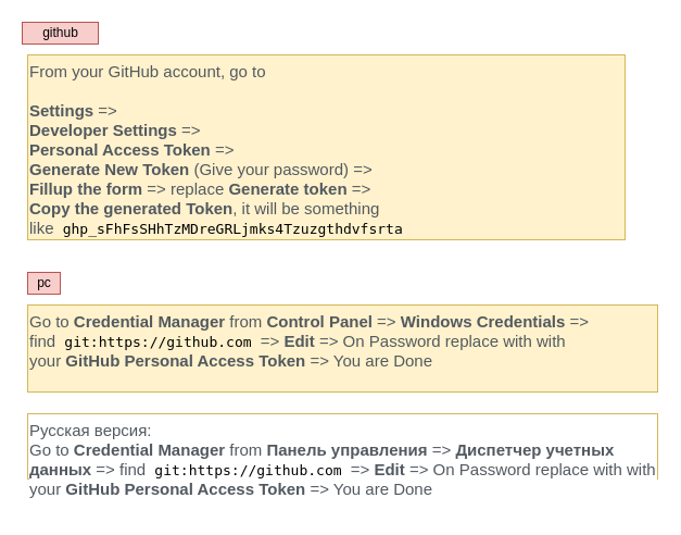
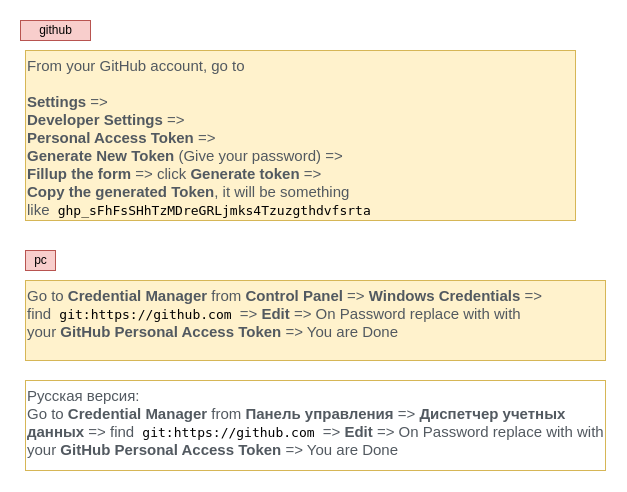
- <mxCell id="2" value="&lt;span style=&quot;color: rgb(82 , 89 , 96) ; font-size: 15px ; font-style: normal ; font-weight: 400 ; letter-spacing: normal ; text-align: left ; text-indent: 0px ; text-transform: none ; word-spacing: 0px ; display: inline ; float: none&quot;&gt;From your GitHub account, go to&lt;br&gt;&lt;span&gt;&amp;nbsp;&lt;br&gt;&lt;/span&gt;&lt;/span&gt;&lt;strong style=&quot;margin: 0px ; padding: 0px ; border: 0px ; font-style: normal ; font-weight: bold ; font-stretch: inherit ; line-height: inherit ; font-size: 15px ; vertical-align: baseline ; box-sizing: inherit ; color: rgb(82 , 89 , 96) ; letter-spacing: normal ; text-align: left ; text-indent: 0px ; text-transform: none ; word-spacing: 0px&quot;&gt;Settings&lt;/strong&gt;&lt;span style=&quot;color: rgb(82 , 89 , 96) ; font-size: 15px ; font-style: normal ; font-weight: 400 ; letter-spacing: normal ; text-align: left ; text-indent: 0px ; text-transform: none ; word-spacing: 0px ; display: inline ; float: none&quot;&gt;&lt;span&gt;&amp;nbsp;&lt;/span&gt;=&amp;gt;&lt;span&gt;&amp;nbsp;&lt;br&gt;&lt;/span&gt;&lt;/span&gt;&lt;strong style=&quot;margin: 0px ; padding: 0px ; border: 0px ; font-style: normal ; font-weight: bold ; font-stretch: inherit ; line-height: inherit ; font-size: 15px ; vertical-align: baseline ; box-sizing: inherit ; color: rgb(82 , 89 , 96) ; letter-spacing: normal ; text-align: left ; text-indent: 0px ; text-transform: none ; word-spacing: 0px&quot;&gt;Developer Settings&lt;/strong&gt;&lt;span style=&quot;color: rgb(82 , 89 , 96) ; font-size: 15px ; font-style: normal ; font-weight: 400 ; letter-spacing: normal ; text-align: left ; text-indent: 0px ; text-transform: none ; word-spacing: 0px ; display: inline ; float: none&quot;&gt;&lt;span&gt;&amp;nbsp;&lt;/span&gt;=&amp;gt;&lt;span&gt;&amp;nbsp;&lt;br&gt;&lt;/span&gt;&lt;/span&gt;&lt;strong style=&quot;margin: 0px ; padding: 0px ; border: 0px ; font-style: normal ; font-weight: bold ; font-stretch: inherit ; line-height: inherit ; font-size: 15px ; vertical-align: baseline ; box-sizing: inherit ; color: rgb(82 , 89 , 96) ; letter-spacing: normal ; text-align: left ; text-indent: 0px ; text-transform: none ; word-spacing: 0px&quot;&gt;Personal Access Token&lt;/strong&gt;&lt;span style=&quot;color: rgb(82 , 89 , 96) ; font-size: 15px ; font-style: normal ; font-weight: 400 ; letter-spacing: normal ; text-align: left ; text-indent: 0px ; text-transform: none ; word-spacing: 0px ; display: inline ; float: none&quot;&gt;&lt;span&gt;&amp;nbsp;&lt;/span&gt;=&amp;gt;&lt;span&gt;&amp;nbsp;&lt;br&gt;&lt;/span&gt;&lt;/span&gt;&lt;strong style=&quot;margin: 0px ; padding: 0px ; border: 0px ; font-style: normal ; font-weight: bold ; font-stretch: inherit ; line-height: inherit ; font-size: 15px ; vertical-align: baseline ; box-sizing: inherit ; color: rgb(82 , 89 , 96) ; letter-spacing: normal ; text-align: left ; text-indent: 0px ; text-transform: none ; word-spacing: 0px&quot;&gt;Generate New Token&lt;/strong&gt;&lt;span style=&quot;color: rgb(82 , 89 , 96) ; font-size: 15px ; font-style: normal ; font-weight: 400 ; letter-spacing: normal ; text-align: left ; text-indent: 0px ; text-transform: none ; word-spacing: 0px ; display: inline ; float: none&quot;&gt;&lt;span&gt;&amp;nbsp;&lt;/span&gt;(Give your password) =&amp;gt;&lt;span&gt;&amp;nbsp;&lt;br&gt;&lt;/span&gt;&lt;/span&gt;&lt;strong style=&quot;margin: 0px ; padding: 0px ; border: 0px ; font-style: normal ; font-weight: bold ; font-stretch: inherit ; line-height: inherit ; font-size: 15px ; vertical-align: baseline ; box-sizing: inherit ; color: rgb(82 , 89 , 96) ; letter-spacing: normal ; text-align: left ; text-indent: 0px ; text-transform: none ; word-spacing: 0px&quot;&gt;Fillup the form&lt;/strong&gt;&lt;span style=&quot;color: rgb(82 , 89 , 96) ; font-size: 15px ; font-style: normal ; font-weight: 400 ; letter-spacing: normal ; text-align: left ; text-indent: 0px ; text-transform: none ; word-spacing: 0px ; display: inline ; float: none&quot;&gt;&lt;span&gt;&amp;nbsp;&lt;/span&gt;=&amp;gt; replace&lt;span&gt;&amp;nbsp;&lt;/span&gt;&lt;/span&gt;&lt;strong style=&quot;margin: 0px ; padding: 0px ; border: 0px ; font-style: normal ; font-weight: bold ; font-stretch: inherit ; line-height: inherit ; font-size: 15px ; vertical-align: baseline ; box-sizing: inherit ; color: rgb(82 , 89 , 96) ; letter-spacing: normal ; text-align: left ; text-indent: 0px ; text-transform: none ; word-spacing: 0px&quot;&gt;Generate token&lt;/strong&gt;&lt;span style=&quot;color: rgb(82 , 89 , 96) ; font-size: 15px ; font-style: normal ; font-weight: 400 ; letter-spacing: normal ; text-align: left ; text-indent: 0px ; text-transform: none ; word-spacing: 0px ; display: inline ; float: none&quot;&gt;&lt;span&gt;&amp;nbsp;&lt;/span&gt;=&amp;gt;&lt;span&gt;&amp;nbsp;&lt;br&gt;&lt;/span&gt;&lt;/span&gt;&lt;strong style=&quot;margin: 0px ; padding: 0px ; border: 0px ; font-style: normal ; font-weight: bold ; font-stretch: inherit ; line-height: inherit ; font-size: 15px ; vertical-align: baseline ; box-sizing: inherit ; color: rgb(82 , 89 , 96) ; letter-spacing: normal ; text-align: left ; text-indent: 0px ; text-transform: none ; word-spacing: 0px&quot;&gt;Copy the generated Token&lt;/strong&gt;&lt;span style=&quot;color: rgb(82 , 89 , 96) ; font-size: 15px ; font-style: normal ; font-weight: 400 ; letter-spacing: normal ; text-align: left ; text-indent: 0px ; text-transform: none ; word-spacing: 0px ; display: inline ; float: none&quot;&gt;, it will be something like&lt;span&gt;&amp;nbsp;&lt;/span&gt;&lt;/span&gt;&lt;code style=&quot;margin: 0px ; padding: 2px 4px ; border: 0px ; font-style: normal ; font-weight: 400 ; font-stretch: inherit ; line-height: inherit ; font-size: 13px ; vertical-align: baseline ; box-sizing: inherit ; border-radius: 3px ; letter-spacing: normal ; text-align: left ; text-indent: 0px ; text-transform: none ; word-spacing: 0px&quot;&gt;ghp_sFhFsSHhTzMDreGRLjmks4Tzuzgthdvfsrta&lt;/code&gt;" style="text;whiteSpace=wrap;html=1;fillColor=#fff2cc;strokeColor=#d6b656;labelBackgroundColor=#FFF2CC;" parent="1" vertex="1"><mxGeometry x="25" y="50" width="550" height="170" as="geometry" /></mxCell>
+ <mxCell id="2" value="&lt;span style=&quot;color: rgb(82 , 89 , 96) ; font-size: 15px ; font-style: normal ; font-weight: 400 ; letter-spacing: normal ; text-align: left ; text-indent: 0px ; text-transform: none ; word-spacing: 0px ; display: inline ; float: none&quot;&gt;From your GitHub account, go to&lt;br&gt;&lt;span&gt;&amp;nbsp;&lt;br&gt;&lt;/span&gt;&lt;/span&gt;&lt;strong style=&quot;margin: 0px ; padding: 0px ; border: 0px ; font-style: normal ; font-weight: bold ; font-stretch: inherit ; line-height: inherit ; font-size: 15px ; vertical-align: baseline ; box-sizing: inherit ; color: rgb(82 , 89 , 96) ; letter-spacing: normal ; text-align: left ; text-indent: 0px ; text-transform: none ; word-spacing: 0px&quot;&gt;Settings&lt;/strong&gt;&lt;span style=&quot;color: rgb(82 , 89 , 96) ; font-size: 15px ; font-style: normal ; font-weight: 400 ; letter-spacing: normal ; text-align: left ; text-indent: 0px ; text-transform: none ; word-spacing: 0px ; display: inline ; float: none&quot;&gt;&lt;span&gt;&amp;nbsp;&lt;/span&gt;=&amp;gt;&lt;span&gt;&amp;nbsp;&lt;br&gt;&lt;/span&gt;&lt;/span&gt;&lt;strong style=&quot;margin: 0px ; padding: 0px ; border: 0px ; font-style: normal ; font-weight: bold ; font-stretch: inherit ; line-height: inherit ; font-size: 15px ; vertical-align: baseline ; box-sizing: inherit ; color: rgb(82 , 89 , 96) ; letter-spacing: normal ; text-align: left ; text-indent: 0px ; text-transform: none ; word-spacing: 0px&quot;&gt;Developer Settings&lt;/strong&gt;&lt;span style=&quot;color: rgb(82 , 89 , 96) ; font-size: 15px ; font-style: normal ; font-weight: 400 ; letter-spacing: normal ; text-align: left ; text-indent: 0px ; text-transform: none ; word-spacing: 0px ; display: inline ; float: none&quot;&gt;&lt;span&gt;&amp;nbsp;&lt;/span&gt;=&amp;gt;&lt;span&gt;&amp;nbsp;&lt;br&gt;&lt;/span&gt;&lt;/span&gt;&lt;strong style=&quot;margin: 0px ; padding: 0px ; border: 0px ; font-style: normal ; font-weight: bold ; font-stretch: inherit ; line-height: inherit ; font-size: 15px ; vertical-align: baseline ; box-sizing: inherit ; color: rgb(82 , 89 , 96) ; letter-spacing: normal ; text-align: left ; text-indent: 0px ; text-transform: none ; word-spacing: 0px&quot;&gt;Personal Access Token&lt;/strong&gt;&lt;span style=&quot;color: rgb(82 , 89 , 96) ; font-size: 15px ; font-style: normal ; font-weight: 400 ; letter-spacing: normal ; text-align: left ; text-indent: 0px ; text-transform: none ; word-spacing: 0px ; display: inline ; float: none&quot;&gt;&lt;span&gt;&amp;nbsp;&lt;/span&gt;=&amp;gt;&lt;span&gt;&amp;nbsp;&lt;br&gt;&lt;/span&gt;&lt;/span&gt;&lt;strong style=&quot;margin: 0px ; padding: 0px ; border: 0px ; font-style: normal ; font-weight: bold ; font-stretch: inherit ; line-height: inherit ; font-size: 15px ; vertical-align: baseline ; box-sizing: inherit ; color: rgb(82 , 89 , 96) ; letter-spacing: normal ; text-align: left ; text-indent: 0px ; text-transform: none ; word-spacing: 0px&quot;&gt;Generate New Token&lt;/strong&gt;&lt;span style=&quot;color: rgb(82 , 89 , 96) ; font-size: 15px ; font-style: normal ; font-weight: 400 ; letter-spacing: normal ; text-align: left ; text-indent: 0px ; text-transform: none ; word-spacing: 0px ; display: inline ; float: none&quot;&gt;&lt;span&gt;&amp;nbsp;&lt;/span&gt;(Give your password) =&amp;gt;&lt;span&gt;&amp;nbsp;&lt;br&gt;&lt;/span&gt;&lt;/span&gt;&lt;strong style=&quot;margin: 0px ; padding: 0px ; border: 0px ; font-style: normal ; font-weight: bold ; font-stretch: inherit ; line-height: inherit ; font-size: 15px ; vertical-align: baseline ; box-sizing: inherit ; color: rgb(82 , 89 , 96) ; letter-spacing: normal ; text-align: left ; text-indent: 0px ; text-transform: none ; word-spacing: 0px&quot;&gt;Fillup the form&lt;/strong&gt;&lt;span style=&quot;color: rgb(82 , 89 , 96) ; font-size: 15px ; font-style: normal ; font-weight: 400 ; letter-spacing: normal ; text-align: left ; text-indent: 0px ; text-transform: none ; word-spacing: 0px ; display: inline ; float: none&quot;&gt;&lt;span&gt;&amp;nbsp;&lt;/span&gt;=&amp;gt; click&lt;span&gt;&amp;nbsp;&lt;/span&gt;&lt;/span&gt;&lt;strong style=&quot;margin: 0px ; padding: 0px ; border: 0px ; font-style: normal ; font-weight: bold ; font-stretch: inherit ; line-height: inherit ; font-size: 15px ; vertical-align: baseline ; box-sizing: inherit ; color: rgb(82 , 89 , 96) ; letter-spacing: normal ; text-align: left ; text-indent: 0px ; text-transform: none ; word-spacing: 0px&quot;&gt;Generate token&lt;/strong&gt;&lt;span style=&quot;color: rgb(82 , 89 , 96) ; font-size: 15px ; font-style: normal ; font-weight: 400 ; letter-spacing: normal ; text-align: left ; text-indent: 0px ; text-transform: none ; word-spacing: 0px ; display: inline ; float: none&quot;&gt;&lt;span&gt;&amp;nbsp;&lt;/span&gt;=&amp;gt;&lt;span&gt;&amp;nbsp;&lt;br&gt;&lt;/span&gt;&lt;/span&gt;&lt;strong style=&quot;margin: 0px ; padding: 0px ; border: 0px ; font-style: normal ; font-weight: bold ; font-stretch: inherit ; line-height: inherit ; font-size: 15px ; vertical-align: baseline ; box-sizing: inherit ; color: rgb(82 , 89 , 96) ; letter-spacing: normal ; text-align: left ; text-indent: 0px ; text-transform: none ; word-spacing: 0px&quot;&gt;Copy the generated Token&lt;/strong&gt;&lt;span style=&quot;color: rgb(82 , 89 , 96) ; font-size: 15px ; font-style: normal ; font-weight: 400 ; letter-spacing: normal ; text-align: left ; text-indent: 0px ; text-transform: none ; word-spacing: 0px ; display: inline ; float: none&quot;&gt;, it will be something like&lt;span&gt;&amp;nbsp;&lt;/span&gt;&lt;/span&gt;&lt;code style=&quot;margin: 0px ; padding: 2px 4px ; border: 0px ; font-style: normal ; font-weight: 400 ; font-stretch: inherit ; line-height: inherit ; font-size: 13px ; vertical-align: baseline ; box-sizing: inherit ; border-radius: 3px ; letter-spacing: normal ; text-align: left ; text-indent: 0px ; text-transform: none ; word-spacing: 0px&quot;&gt;ghp_sFhFsSHhTzMDreGRLjmks4Tzuzgthdvfsrta&lt;/code&gt;" style="text;whiteSpace=wrap;html=1;fillColor=#fff2cc;strokeColor=#d6b656;labelBackgroundColor=#FFF2CC;" parent="1" vertex="1"><mxGeometry x="25" y="50" width="550" height="170" as="geometry" /></mxCell>
- <mxCell id="4" value="&lt;span style=&quot;color: rgb(82 , 89 , 96) ; font-size: 15px ; font-style: normal ; font-weight: 400 ; letter-spacing: normal ; text-align: left ; text-indent: 0px ; text-transform: none ; word-spacing: 0px ; display: inline ; float: none&quot;&gt;Русская версия:&lt;br&gt;Go to&lt;span&gt;&amp;nbsp;&lt;/span&gt;&lt;/span&gt;&lt;strong style=&quot;margin: 0px ; padding: 0px ; border: 0px ; font-style: normal ; font-weight: bold ; font-stretch: inherit ; line-height: inherit ; font-size: 15px ; vertical-align: baseline ; box-sizing: inherit ; color: rgb(82 , 89 , 96) ; letter-spacing: normal ; text-align: left ; text-indent: 0px ; text-transform: none ; word-spacing: 0px&quot;&gt;Credential Manager&lt;/strong&gt;&lt;span style=&quot;color: rgb(82 , 89 , 96) ; font-size: 15px ; font-style: normal ; font-weight: 400 ; letter-spacing: normal ; text-align: left ; text-indent: 0px ; text-transform: none ; word-spacing: 0px ; display: inline ; float: none&quot;&gt;&lt;span&gt;&amp;nbsp;&lt;/span&gt;from&lt;span&gt;&amp;nbsp;&lt;/span&gt;&lt;/span&gt;&lt;strong style=&quot;margin: 0px ; padding: 0px ; border: 0px ; font-style: normal ; font-weight: bold ; font-stretch: inherit ; line-height: inherit ; font-size: 15px ; vertical-align: baseline ; box-sizing: inherit ; color: rgb(82 , 89 , 96) ; letter-spacing: normal ; text-align: left ; text-indent: 0px ; text-transform: none ; word-spacing: 0px&quot;&gt;Панель управления&lt;/strong&gt;&lt;span style=&quot;color: rgb(82 , 89 , 96) ; font-size: 15px ; font-style: normal ; letter-spacing: normal ; text-align: left ; text-indent: 0px ; text-transform: none ; word-spacing: 0px ; display: inline ; float: none&quot;&gt;&lt;span style=&quot;font-weight: 400&quot;&gt;&amp;nbsp;&lt;/span&gt;=&amp;gt;&amp;nbsp;&lt;b&gt;Диспетчер учетных данных&lt;/b&gt;&lt;/span&gt;&lt;span style=&quot;color: rgb(82 , 89 , 96) ; font-size: 15px ; font-style: normal ; font-weight: 400 ; letter-spacing: normal ; text-align: left ; text-indent: 0px ; text-transform: none ; word-spacing: 0px ; display: inline ; float: none&quot;&gt;&lt;span&gt;&amp;nbsp;&lt;/span&gt;=&amp;gt; find&lt;span&gt;&amp;nbsp;&lt;/span&gt;&lt;/span&gt;&lt;code style=&quot;margin: 0px ; padding: 2px 4px ; border: 0px ; font-style: normal ; font-weight: 400 ; font-stretch: inherit ; line-height: inherit ; font-size: 13px ; vertical-align: baseline ; box-sizing: inherit ; border-radius: 3px ; letter-spacing: normal ; text-align: left ; text-indent: 0px ; text-transform: none ; word-spacing: 0px&quot;&gt;git:https://github.com&lt;/code&gt;&lt;span style=&quot;color: rgb(82 , 89 , 96) ; font-size: 15px ; font-style: normal ; font-weight: 400 ; letter-spacing: normal ; text-align: left ; text-indent: 0px ; text-transform: none ; word-spacing: 0px ; display: inline ; float: none&quot;&gt;&lt;span&gt;&amp;nbsp;&lt;/span&gt;=&amp;gt;&lt;span&gt;&amp;nbsp;&lt;/span&gt;&lt;/span&gt;&lt;strong style=&quot;margin: 0px ; padding: 0px ; border: 0px ; font-style: normal ; font-weight: bold ; font-stretch: inherit ; line-height: inherit ; font-size: 15px ; vertical-align: baseline ; box-sizing: inherit ; color: rgb(82 , 89 , 96) ; letter-spacing: normal ; text-align: left ; text-indent: 0px ; text-transform: none ; word-spacing: 0px&quot;&gt;Edit&lt;/strong&gt;&lt;span style=&quot;color: rgb(82 , 89 , 96) ; font-size: 15px ; font-style: normal ; font-weight: 400 ; letter-spacing: normal ; text-align: left ; text-indent: 0px ; text-transform: none ; word-spacing: 0px ; display: inline ; float: none&quot;&gt;&lt;span&gt;&amp;nbsp;&lt;/span&gt;=&amp;gt; On Password replace with with your&lt;span&gt;&amp;nbsp;&lt;/span&gt;&lt;/span&gt;&lt;strong style=&quot;margin: 0px ; padding: 0px ; border: 0px ; font-style: normal ; font-weight: bold ; font-stretch: inherit ; line-height: inherit ; font-size: 15px ; vertical-align: baseline ; box-sizing: inherit ; color: rgb(82 , 89 , 96) ; letter-spacing: normal ; text-align: left ; text-indent: 0px ; text-transform: none ; word-spacing: 0px&quot;&gt;GitHub Personal Access Token&lt;/strong&gt;&lt;span style=&quot;color: rgb(82 , 89 , 96) ; font-size: 15px ; font-style: normal ; font-weight: 400 ; letter-spacing: normal ; text-align: left ; text-indent: 0px ; text-transform: none ; word-spacing: 0px ; display: inline ; float: none&quot;&gt;&lt;span&gt;&amp;nbsp;&lt;/span&gt;=&amp;gt; You are Done&lt;/span&gt;" style="text;whiteSpace=wrap;html=1;strokeColor=#d6b656;labelBackgroundColor=#FFFFFF;fillColor=#FFFFFF;" parent="1" vertex="1"><mxGeometry x="25" y="380" width="580" height="60" as="geometry" /></mxCell>
+ <mxCell id="4" value="&lt;span style=&quot;color: rgb(82 , 89 , 96) ; font-size: 15px ; font-style: normal ; font-weight: 400 ; letter-spacing: normal ; text-align: left ; text-indent: 0px ; text-transform: none ; word-spacing: 0px ; display: inline ; float: none&quot;&gt;Русская версия:&lt;br&gt;Go to&lt;span&gt;&amp;nbsp;&lt;/span&gt;&lt;/span&gt;&lt;strong style=&quot;margin: 0px ; padding: 0px ; border: 0px ; font-style: normal ; font-weight: bold ; font-stretch: inherit ; line-height: inherit ; font-size: 15px ; vertical-align: baseline ; box-sizing: inherit ; color: rgb(82 , 89 , 96) ; letter-spacing: normal ; text-align: left ; text-indent: 0px ; text-transform: none ; word-spacing: 0px&quot;&gt;Credential Manager&lt;/strong&gt;&lt;span style=&quot;color: rgb(82 , 89 , 96) ; font-size: 15px ; font-style: normal ; font-weight: 400 ; letter-spacing: normal ; text-align: left ; text-indent: 0px ; text-transform: none ; word-spacing: 0px ; display: inline ; float: none&quot;&gt;&lt;span&gt;&amp;nbsp;&lt;/span&gt;from&lt;span&gt;&amp;nbsp;&lt;/span&gt;&lt;/span&gt;&lt;strong style=&quot;margin: 0px ; padding: 0px ; border: 0px ; font-style: normal ; font-weight: bold ; font-stretch: inherit ; line-height: inherit ; font-size: 15px ; vertical-align: baseline ; box-sizing: inherit ; color: rgb(82 , 89 , 96) ; letter-spacing: normal ; text-align: left ; text-indent: 0px ; text-transform: none ; word-spacing: 0px&quot;&gt;Панель управления&lt;/strong&gt;&lt;span style=&quot;color: rgb(82 , 89 , 96) ; font-size: 15px ; font-style: normal ; letter-spacing: normal ; text-align: left ; text-indent: 0px ; text-transform: none ; word-spacing: 0px ; display: inline ; float: none&quot;&gt;&lt;span style=&quot;font-weight: 400&quot;&gt;&amp;nbsp;&lt;/span&gt;=&amp;gt;&amp;nbsp;&lt;b&gt;Диспетчер учетных данных&lt;/b&gt;&lt;/span&gt;&lt;span style=&quot;color: rgb(82 , 89 , 96) ; font-size: 15px ; font-style: normal ; font-weight: 400 ; letter-spacing: normal ; text-align: left ; text-indent: 0px ; text-transform: none ; word-spacing: 0px ; display: inline ; float: none&quot;&gt;&lt;span&gt;&amp;nbsp;&lt;/span&gt;=&amp;gt; find&lt;span&gt;&amp;nbsp;&lt;/span&gt;&lt;/span&gt;&lt;code style=&quot;margin: 0px ; padding: 2px 4px ; border: 0px ; font-style: normal ; font-weight: 400 ; font-stretch: inherit ; line-height: inherit ; font-size: 13px ; vertical-align: baseline ; box-sizing: inherit ; border-radius: 3px ; letter-spacing: normal ; text-align: left ; text-indent: 0px ; text-transform: none ; word-spacing: 0px&quot;&gt;git:https://github.com&lt;/code&gt;&lt;span style=&quot;color: rgb(82 , 89 , 96) ; font-size: 15px ; font-style: normal ; font-weight: 400 ; letter-spacing: normal ; text-align: left ; text-indent: 0px ; text-transform: none ; word-spacing: 0px ; display: inline ; float: none&quot;&gt;&lt;span&gt;&amp;nbsp;&lt;/span&gt;=&amp;gt;&lt;span&gt;&amp;nbsp;&lt;/span&gt;&lt;/span&gt;&lt;strong style=&quot;margin: 0px ; padding: 0px ; border: 0px ; font-style: normal ; font-weight: bold ; font-stretch: inherit ; line-height: inherit ; font-size: 15px ; vertical-align: baseline ; box-sizing: inherit ; color: rgb(82 , 89 , 96) ; letter-spacing: normal ; text-align: left ; text-indent: 0px ; text-transform: none ; word-spacing: 0px&quot;&gt;Edit&lt;/strong&gt;&lt;span style=&quot;color: rgb(82 , 89 , 96) ; font-size: 15px ; font-style: normal ; font-weight: 400 ; letter-spacing: normal ; text-align: left ; text-indent: 0px ; text-transform: none ; word-spacing: 0px ; display: inline ; float: none&quot;&gt;&lt;span&gt;&amp;nbsp;&lt;/span&gt;=&amp;gt; On Password replace with with your&lt;span&gt;&amp;nbsp;&lt;/span&gt;&lt;/span&gt;&lt;strong style=&quot;margin: 0px ; padding: 0px ; border: 0px ; font-style: normal ; font-weight: bold ; font-stretch: inherit ; line-height: inherit ; font-size: 15px ; vertical-align: baseline ; box-sizing: inherit ; color: rgb(82 , 89 , 96) ; letter-spacing: normal ; text-align: left ; text-indent: 0px ; text-transform: none ; word-spacing: 0px&quot;&gt;GitHub Personal Access Token&lt;/strong&gt;&lt;span style=&quot;color: rgb(82 , 89 , 96) ; font-size: 15px ; font-style: normal ; font-weight: 400 ; letter-spacing: normal ; text-align: left ; text-indent: 0px ; text-transform: none ; word-spacing: 0px ; display: inline ; float: none&quot;&gt;&lt;span&gt;&amp;nbsp;&lt;/span&gt;=&amp;gt; You are Done&lt;/span&gt;" style="text;whiteSpace=wrap;html=1;strokeColor=#d6b656;labelBackgroundColor=#FFFFFF;fillColor=#FFFFFF;" parent="1" vertex="1"><mxGeometry x="25" y="380" width="580" height="90" as="geometry" /></mxCell>
